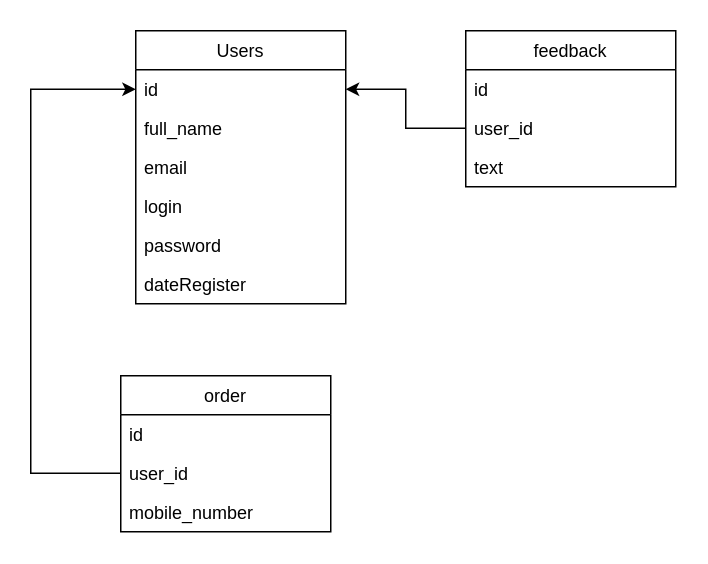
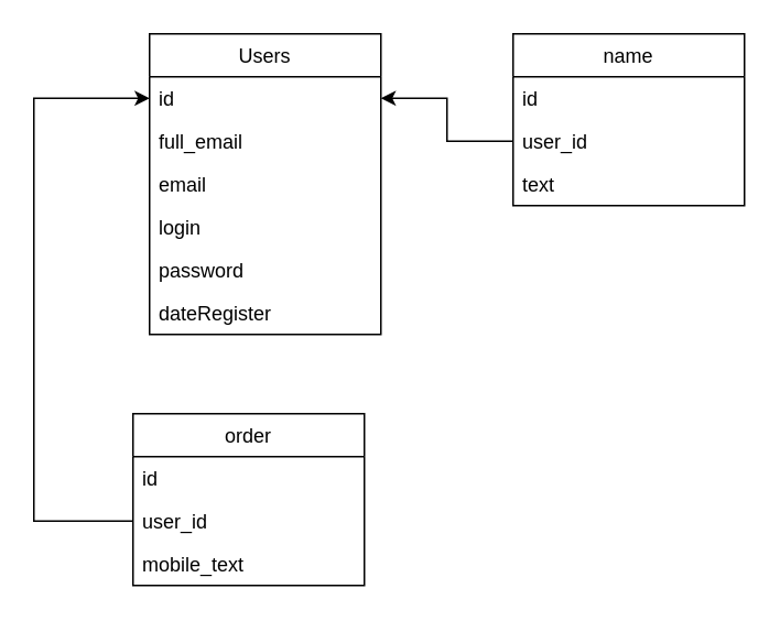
- <mxCell id="9" value="feedback" style="swimlane;fontStyle=0;childLayout=stackLayout;horizontal=1;startSize=26;fillColor=none;horizontalStack=0;resizeParent=1;resizeParentMax=0;resizeLast=0;collapsible=1;marginBottom=0;" vertex="1" parent="1"><mxGeometry x="310" y="20" width="140" height="104" as="geometry" /></mxCell>
+ <mxCell id="9" value="name" style="swimlane;fontStyle=0;childLayout=stackLayout;horizontal=1;startSize=26;fillColor=none;horizontalStack=0;resizeParent=1;resizeParentMax=0;resizeLast=0;collapsible=1;marginBottom=0;" vertex="1" parent="1"><mxGeometry x="310" y="20" width="140" height="104" as="geometry" /></mxCell>
- <mxCell id="4" value="full_name" style="text;strokeColor=none;fillColor=none;align=left;verticalAlign=top;spacingLeft=4;spacingRight=4;overflow=hidden;rotatable=0;points=[[0,0.5],[1,0.5]];portConstraint=eastwest;" vertex="1" parent="2"><mxGeometry y="52" width="140" height="26" as="geometry" /></mxCell>
+ <mxCell id="4" value="full_email" style="text;strokeColor=none;fillColor=none;align=left;verticalAlign=top;spacingLeft=4;spacingRight=4;overflow=hidden;rotatable=0;points=[[0,0.5],[1,0.5]];portConstraint=eastwest;" vertex="1" parent="2"><mxGeometry y="52" width="140" height="26" as="geometry" /></mxCell>
- <mxCell id="17" value="mobile_number" style="text;strokeColor=none;fillColor=none;align=left;verticalAlign=top;spacingLeft=4;spacingRight=4;overflow=hidden;rotatable=0;points=[[0,0.5],[1,0.5]];portConstraint=eastwest;" vertex="1" parent="14"><mxGeometry y="78" width="140" height="26" as="geometry" /></mxCell>
+ <mxCell id="17" value="mobile_text" style="text;strokeColor=none;fillColor=none;align=left;verticalAlign=top;spacingLeft=4;spacingRight=4;overflow=hidden;rotatable=0;points=[[0,0.5],[1,0.5]];portConstraint=eastwest;" vertex="1" parent="14"><mxGeometry y="78" width="140" height="26" as="geometry" /></mxCell>
